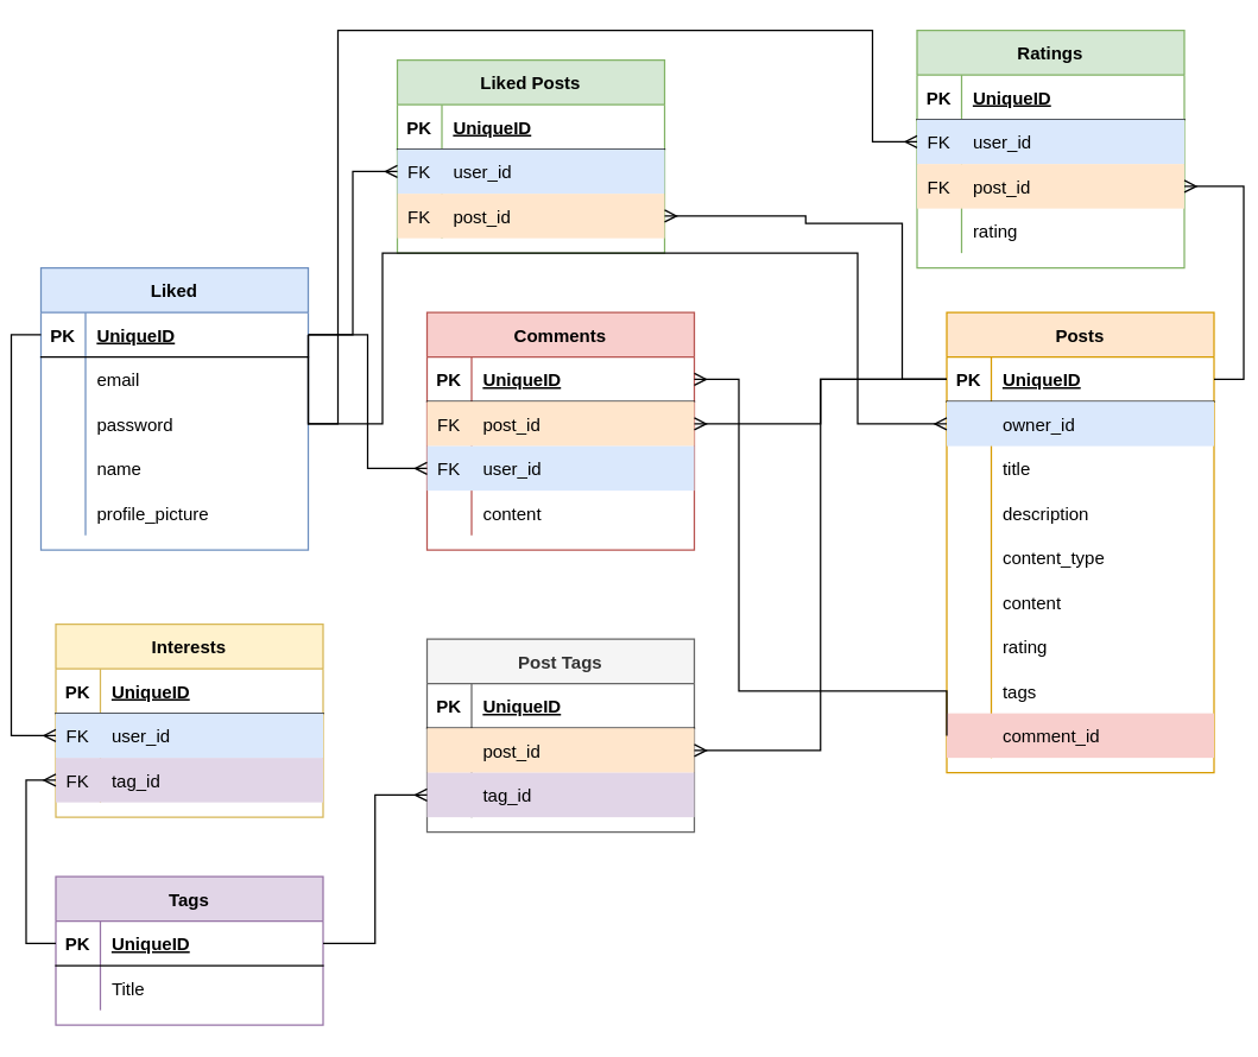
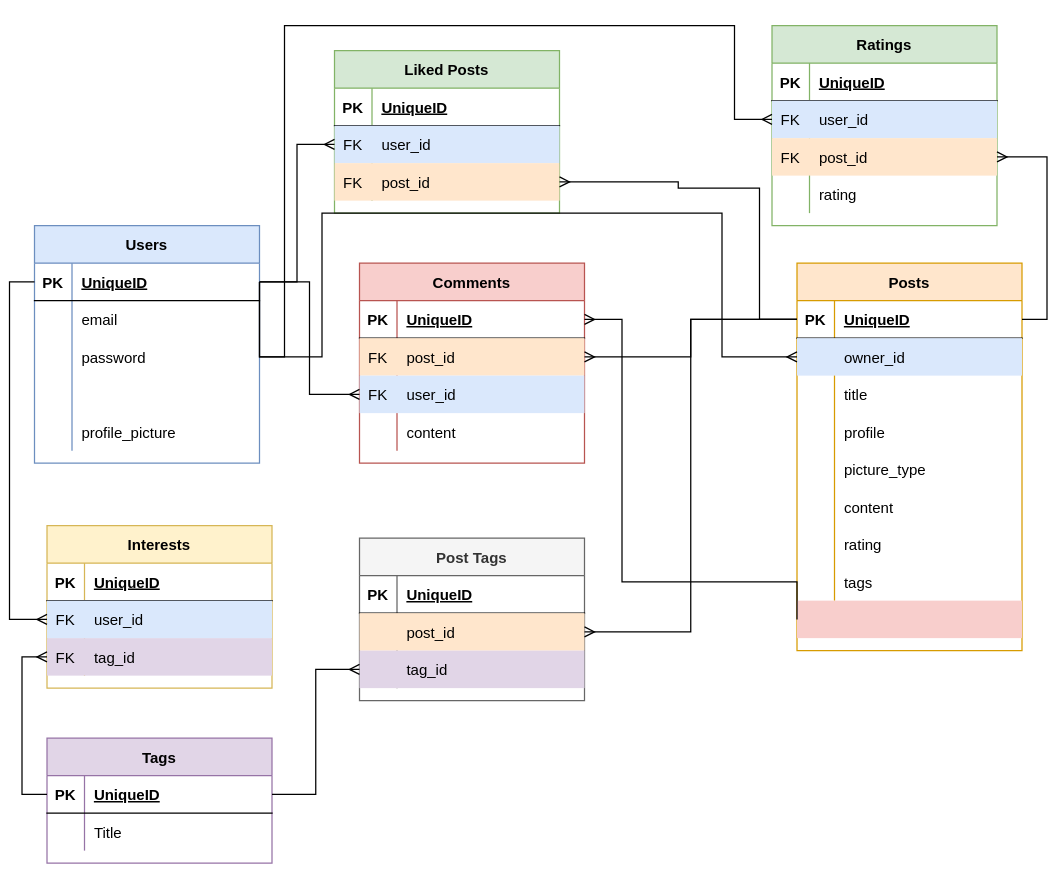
- <mxCell id="2" value="Liked" style="shape=table;startSize=30;container=1;collapsible=1;childLayout=tableLayout;fixedRows=1;rowLines=0;fontStyle=1;align=center;resizeLast=1;fillColor=#dae8fc;strokeColor=#6c8ebf;" vertex="1" parent="1"><mxGeometry x="20" y="180" width="180" height="190" as="geometry" /></mxCell>
+ <mxCell id="2" value="Users" style="shape=table;startSize=30;container=1;collapsible=1;childLayout=tableLayout;fixedRows=1;rowLines=0;fontStyle=1;align=center;resizeLast=1;fillColor=#dae8fc;strokeColor=#6c8ebf;" vertex="1" parent="1"><mxGeometry x="20" y="180" width="180" height="190" as="geometry" /></mxCell>
- <mxCell id="14" value="name" style="shape=partialRectangle;connectable=0;fillColor=none;top=0;left=0;bottom=0;right=0;align=left;spacingLeft=6;overflow=hidden;" vertex="1" parent="12"><mxGeometry x="30" width="150" height="30" as="geometry"><mxRectangle width="150" height="30" as="alternateBounds" /></mxGeometry></mxCell>
- <mxCell id="30" value="description" style="shape=partialRectangle;connectable=0;fillColor=none;top=0;left=0;bottom=0;right=0;align=left;spacingLeft=6;overflow=hidden;" vertex="1" parent="28"><mxGeometry x="30" width="150" height="30" as="geometry"><mxRectangle width="150" height="30" as="alternateBounds" /></mxGeometry></mxCell>
+ <mxCell id="30" value="profile" style="shape=partialRectangle;connectable=0;fillColor=none;top=0;left=0;bottom=0;right=0;align=left;spacingLeft=6;overflow=hidden;" vertex="1" parent="28"><mxGeometry x="30" width="150" height="30" as="geometry"><mxRectangle width="150" height="30" as="alternateBounds" /></mxGeometry></mxCell>
- <mxCell id="33" value="content_type" style="shape=partialRectangle;connectable=0;fillColor=none;top=0;left=0;bottom=0;right=0;align=left;spacingLeft=6;overflow=hidden;" vertex="1" parent="31"><mxGeometry x="30" width="150" height="30" as="geometry"><mxRectangle width="150" height="30" as="alternateBounds" /></mxGeometry></mxCell>
+ <mxCell id="33" value="picture_type" style="shape=partialRectangle;connectable=0;fillColor=none;top=0;left=0;bottom=0;right=0;align=left;spacingLeft=6;overflow=hidden;" vertex="1" parent="31"><mxGeometry x="30" width="150" height="30" as="geometry"><mxRectangle width="150" height="30" as="alternateBounds" /></mxGeometry></mxCell>
- <mxCell id="45" value="comment_id" style="shape=partialRectangle;connectable=0;fillColor=none;top=0;left=0;bottom=0;right=0;align=left;spacingLeft=6;overflow=hidden;" vertex="1" parent="43"><mxGeometry x="30" width="150" height="30" as="geometry"><mxRectangle width="150" height="30" as="alternateBounds" /></mxGeometry></mxCell>
